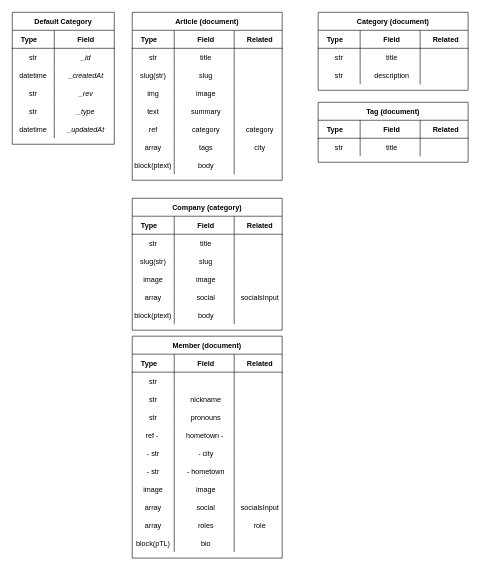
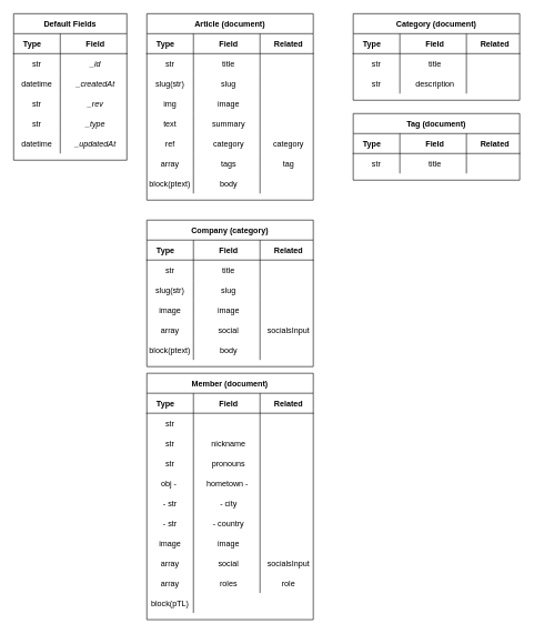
- <mxCell id="57" value="Default Category" style="shape=table;startSize=30;container=1;collapsible=1;childLayout=tableLayout;fixedRows=1;rowLines=0;fontStyle=1;align=center;resizeLast=1;fontFamily=Helvetica;fontColor=#000000;" vertex="1" parent="1"><mxGeometry x="20" y="20" width="170" height="220" as="geometry" /></mxCell>
+ <mxCell id="57" value="Default Fields" style="shape=table;startSize=30;container=1;collapsible=1;childLayout=tableLayout;fixedRows=1;rowLines=0;fontStyle=1;align=center;resizeLast=1;fontFamily=Helvetica;fontColor=#000000;" vertex="1" parent="1"><mxGeometry x="20" y="20" width="170" height="220" as="geometry" /></mxCell>
- <mxCell id="30" value="city" style="shape=partialRectangle;connectable=0;fillColor=none;top=0;left=0;bottom=0;right=0;align=center;spacingLeft=6;overflow=hidden;fontFamily=Helvetica;fontColor=#000000;strokeColor=default;perimeterSpacing=1;" vertex="1" parent="27"><mxGeometry x="170" width="80" height="30" as="geometry"><mxRectangle width="80" height="30" as="alternateBounds" /></mxGeometry></mxCell>
+ <mxCell id="30" value="tag" style="shape=partialRectangle;connectable=0;fillColor=none;top=0;left=0;bottom=0;right=0;align=center;spacingLeft=6;overflow=hidden;fontFamily=Helvetica;fontColor=#000000;strokeColor=default;perimeterSpacing=1;" vertex="1" parent="27"><mxGeometry x="170" width="80" height="30" as="geometry"><mxRectangle width="80" height="30" as="alternateBounds" /></mxGeometry></mxCell>
- <mxCell id="118" value="ref - " style="shape=partialRectangle;connectable=0;fillColor=none;top=0;left=0;bottom=0;right=0;editable=1;overflow=hidden;fontFamily=Helvetica;fontColor=#000000;align=center;strokeColor=default;perimeterSpacing=1;" vertex="1" parent="117"><mxGeometry width="70" height="30" as="geometry"><mxRectangle width="70" height="30" as="alternateBounds" /></mxGeometry></mxCell>
+ <mxCell id="118" value="obj - " style="shape=partialRectangle;connectable=0;fillColor=none;top=0;left=0;bottom=0;right=0;editable=1;overflow=hidden;fontFamily=Helvetica;fontColor=#000000;align=center;strokeColor=default;perimeterSpacing=1;" vertex="1" parent="117"><mxGeometry width="70" height="30" as="geometry"><mxRectangle width="70" height="30" as="alternateBounds" /></mxGeometry></mxCell>
- <mxCell id="127" value="- hometown" style="shape=partialRectangle;connectable=0;fillColor=none;top=0;left=0;bottom=0;right=0;align=center;spacingLeft=6;overflow=hidden;fontFamily=Helvetica;fontColor=#000000;strokeColor=default;perimeterSpacing=1;" vertex="1" parent="125"><mxGeometry x="70" width="100" height="30" as="geometry"><mxRectangle width="100" height="30" as="alternateBounds" /></mxGeometry></mxCell>
+ <mxCell id="127" value="- country" style="shape=partialRectangle;connectable=0;fillColor=none;top=0;left=0;bottom=0;right=0;align=center;spacingLeft=6;overflow=hidden;fontFamily=Helvetica;fontColor=#000000;strokeColor=default;perimeterSpacing=1;" vertex="1" parent="125"><mxGeometry x="70" width="100" height="30" as="geometry"><mxRectangle width="100" height="30" as="alternateBounds" /></mxGeometry></mxCell>
- <mxCell id="143" value="bio" style="shape=partialRectangle;connectable=0;fillColor=none;top=0;left=0;bottom=0;right=0;align=center;spacingLeft=6;overflow=hidden;fontFamily=Helvetica;fontColor=#000000;strokeColor=default;perimeterSpacing=1;" vertex="1" parent="141"><mxGeometry x="70" width="100" height="30" as="geometry"><mxRectangle width="100" height="30" as="alternateBounds" /></mxGeometry></mxCell>
